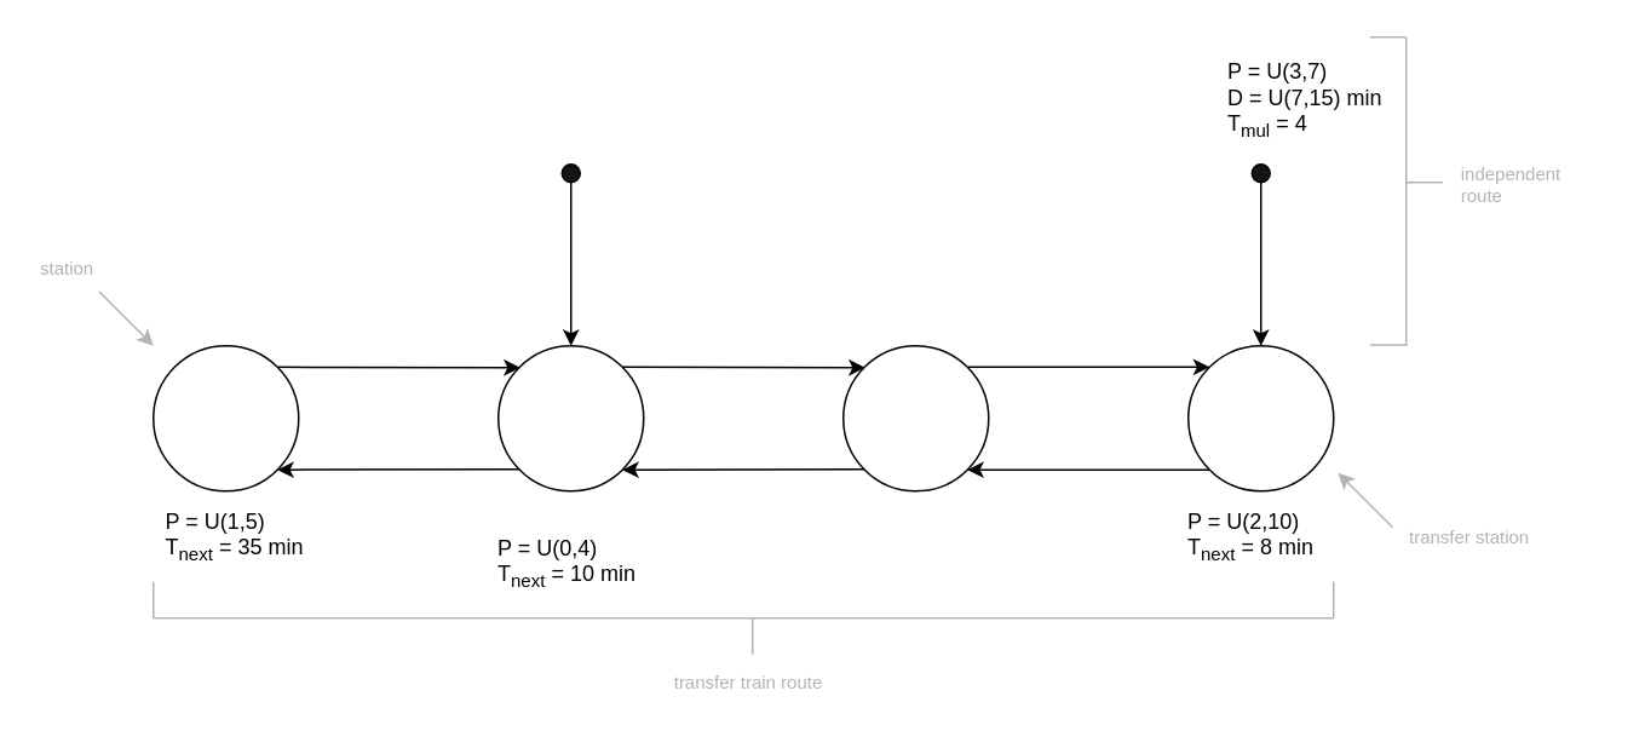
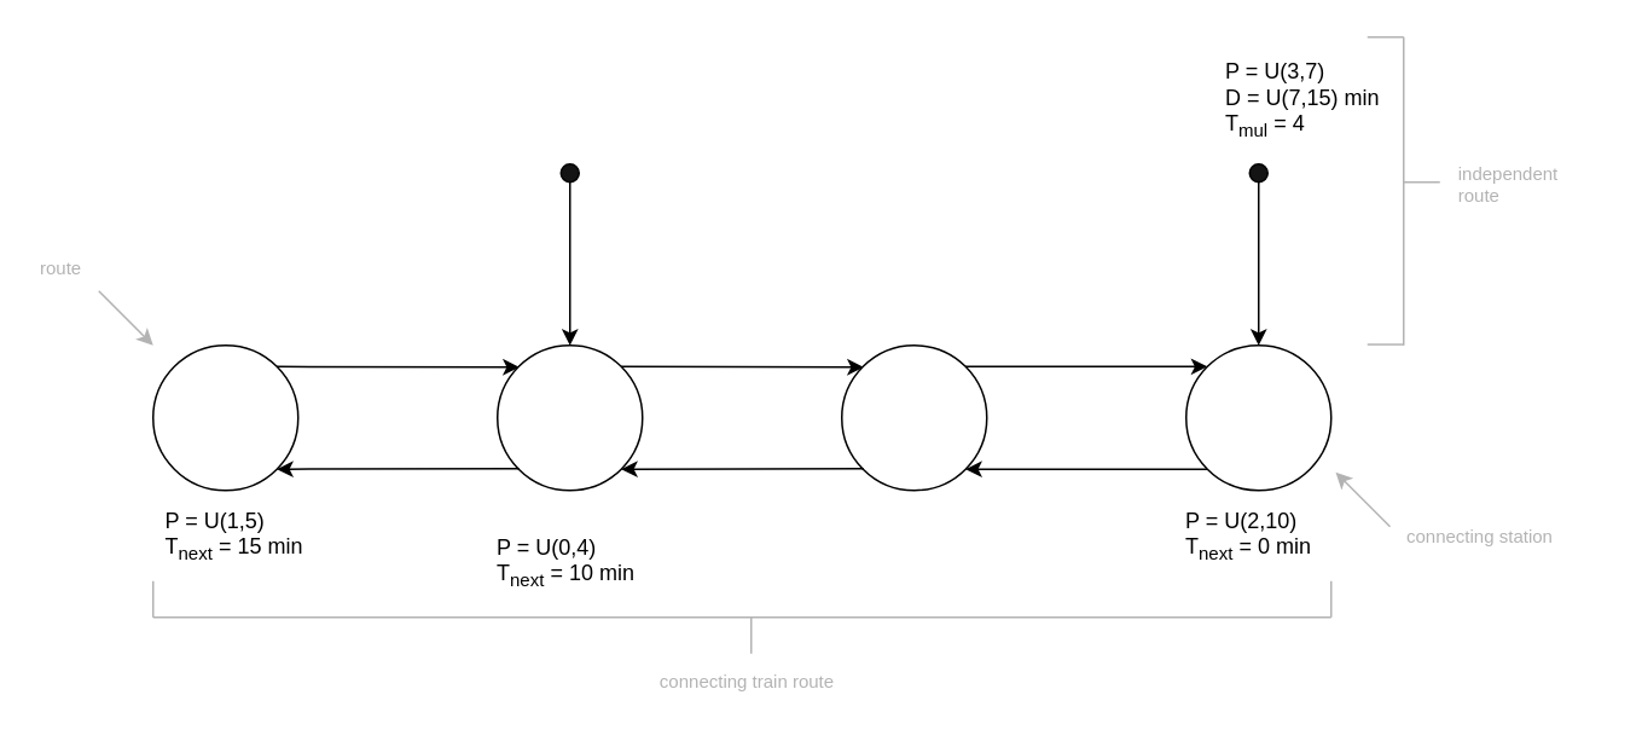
- <mxCell id="33" value="station" style="text;html=1;align=left;verticalAlign=middle;whiteSpace=wrap;rounded=0;fontSize=10;strokeColor=none;fontColor=#B3B3B3;" parent="1" vertex="1"><mxGeometry x="20" y="132" width="110" height="30" as="geometry" /></mxCell>
+ <mxCell id="33" value="route" style="text;html=1;align=left;verticalAlign=middle;whiteSpace=wrap;rounded=0;fontSize=10;strokeColor=none;fontColor=#B3B3B3;" parent="1" vertex="1"><mxGeometry x="20" y="132" width="110" height="30" as="geometry" /></mxCell>
- <mxCell id="17" value="&lt;div&gt;P = U(1,5)&lt;/div&gt;T&lt;sub&gt;next&lt;/sub&gt; = 35 min" style="text;html=1;align=left;verticalAlign=middle;whiteSpace=wrap;rounded=0;" parent="1" vertex="1"><mxGeometry x="89" y="280" width="85" height="30" as="geometry" /></mxCell>
+ <mxCell id="17" value="&lt;div&gt;P = U(1,5)&lt;/div&gt;T&lt;sub&gt;next&lt;/sub&gt; = 15 min" style="text;html=1;align=left;verticalAlign=middle;whiteSpace=wrap;rounded=0;" parent="1" vertex="1"><mxGeometry x="89" y="280" width="85" height="30" as="geometry" /></mxCell>
- <mxCell id="19" value="&lt;div&gt;P = U(2,10)&lt;/div&gt;T&lt;sub&gt;next&lt;/sub&gt; = 8 min" style="text;html=1;align=left;verticalAlign=middle;whiteSpace=wrap;rounded=0;" parent="1" vertex="1"><mxGeometry x="651.5" y="280" width="85" height="30" as="geometry" /></mxCell>
+ <mxCell id="19" value="&lt;div&gt;P = U(2,10)&lt;/div&gt;T&lt;sub&gt;next&lt;/sub&gt; = 0 min" style="text;html=1;align=left;verticalAlign=middle;whiteSpace=wrap;rounded=0;" parent="1" vertex="1"><mxGeometry x="651.5" y="280" width="85" height="30" as="geometry" /></mxCell>
- <mxCell id="31" value="transfer station" style="text;html=1;align=left;verticalAlign=middle;whiteSpace=wrap;rounded=0;fontSize=10;strokeColor=none;fontColor=#B3B3B3;" parent="1" vertex="1"><mxGeometry x="774" y="280" width="110" height="30" as="geometry" /></mxCell>
+ <mxCell id="31" value="connecting station" style="text;html=1;align=left;verticalAlign=middle;whiteSpace=wrap;rounded=0;fontSize=10;strokeColor=none;fontColor=#B3B3B3;" parent="1" vertex="1"><mxGeometry x="774" y="280" width="110" height="30" as="geometry" /></mxCell>
- <mxCell id="24" value="transfer train route" style="text;html=1;align=center;verticalAlign=middle;whiteSpace=wrap;rounded=0;fontSize=10;strokeColor=none;fontColor=#B3B3B3;" parent="1" vertex="1"><mxGeometry x="356.5" y="360" width="110" height="30" as="geometry" /></mxCell>
+ <mxCell id="24" value="connecting train route" style="text;html=1;align=center;verticalAlign=middle;whiteSpace=wrap;rounded=0;fontSize=10;strokeColor=none;fontColor=#B3B3B3;" parent="1" vertex="1"><mxGeometry x="356.5" y="360" width="110" height="30" as="geometry" /></mxCell>
